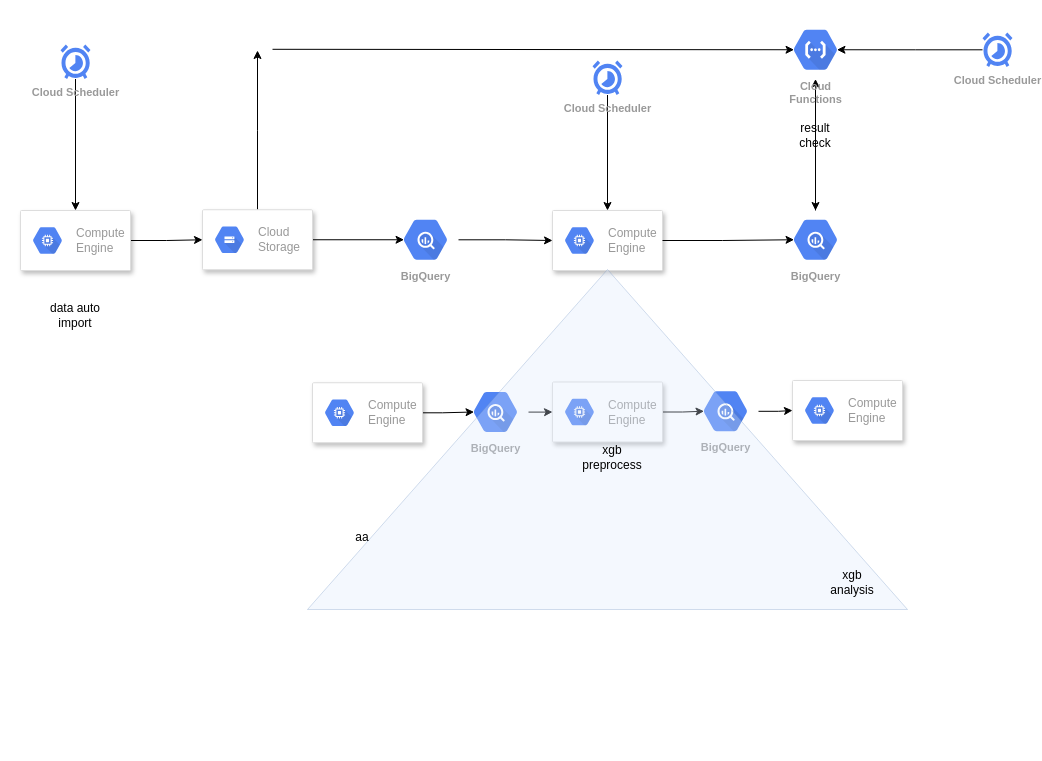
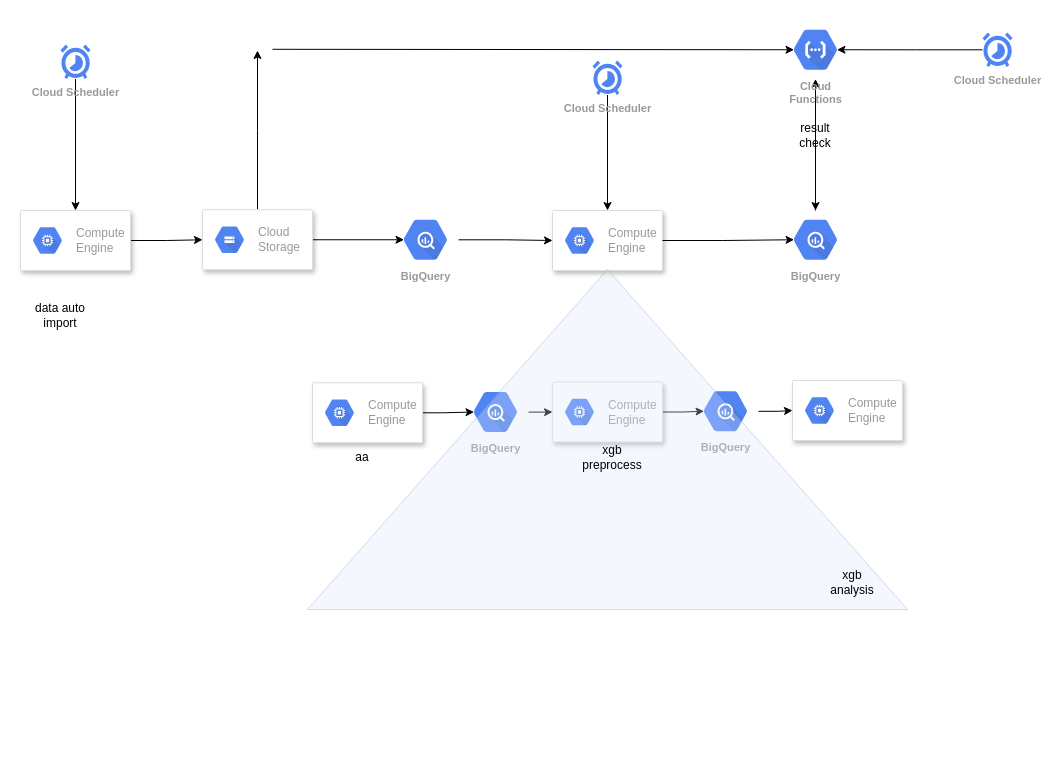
- <mxCell id="28" value="data auto import" style="text;html=1;strokeColor=none;fillColor=none;align=center;verticalAlign=middle;whiteSpace=wrap;rounded=0;opacity=30;" parent="1" vertex="1"><mxGeometry x="45" y="300" width="60" height="30" as="geometry" /></mxCell>
+ <mxCell id="28" value="data auto import" style="text;html=1;strokeColor=none;fillColor=none;align=center;verticalAlign=middle;whiteSpace=wrap;rounded=0;opacity=30;" parent="1" vertex="1"><mxGeometry x="30" y="300" width="60" height="30" as="geometry" /></mxCell>
- <mxCell id="29" value="aa" style="text;html=1;strokeColor=none;fillColor=none;align=center;verticalAlign=middle;whiteSpace=wrap;rounded=0;opacity=30;" parent="1" vertex="1"><mxGeometry x="332" y="522.25" width="60" height="30" as="geometry" /></mxCell>
+ <mxCell id="29" value="aa" style="text;html=1;strokeColor=none;fillColor=none;align=center;verticalAlign=middle;whiteSpace=wrap;rounded=0;opacity=30;" parent="1" vertex="1"><mxGeometry x="332" y="442.25" width="60" height="30" as="geometry" /></mxCell>
